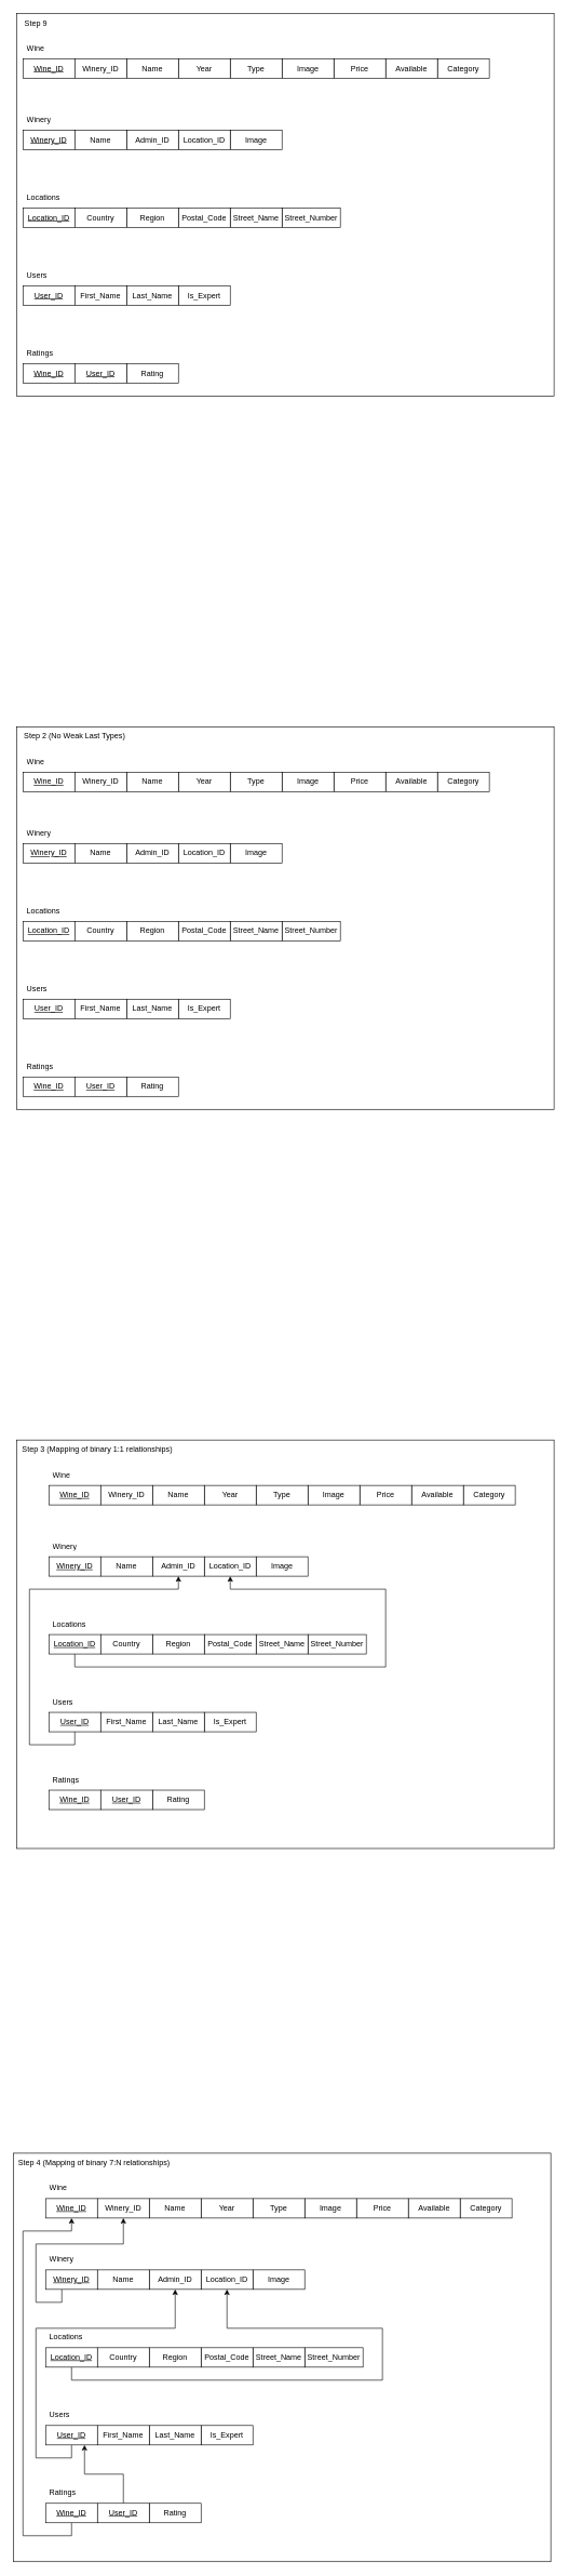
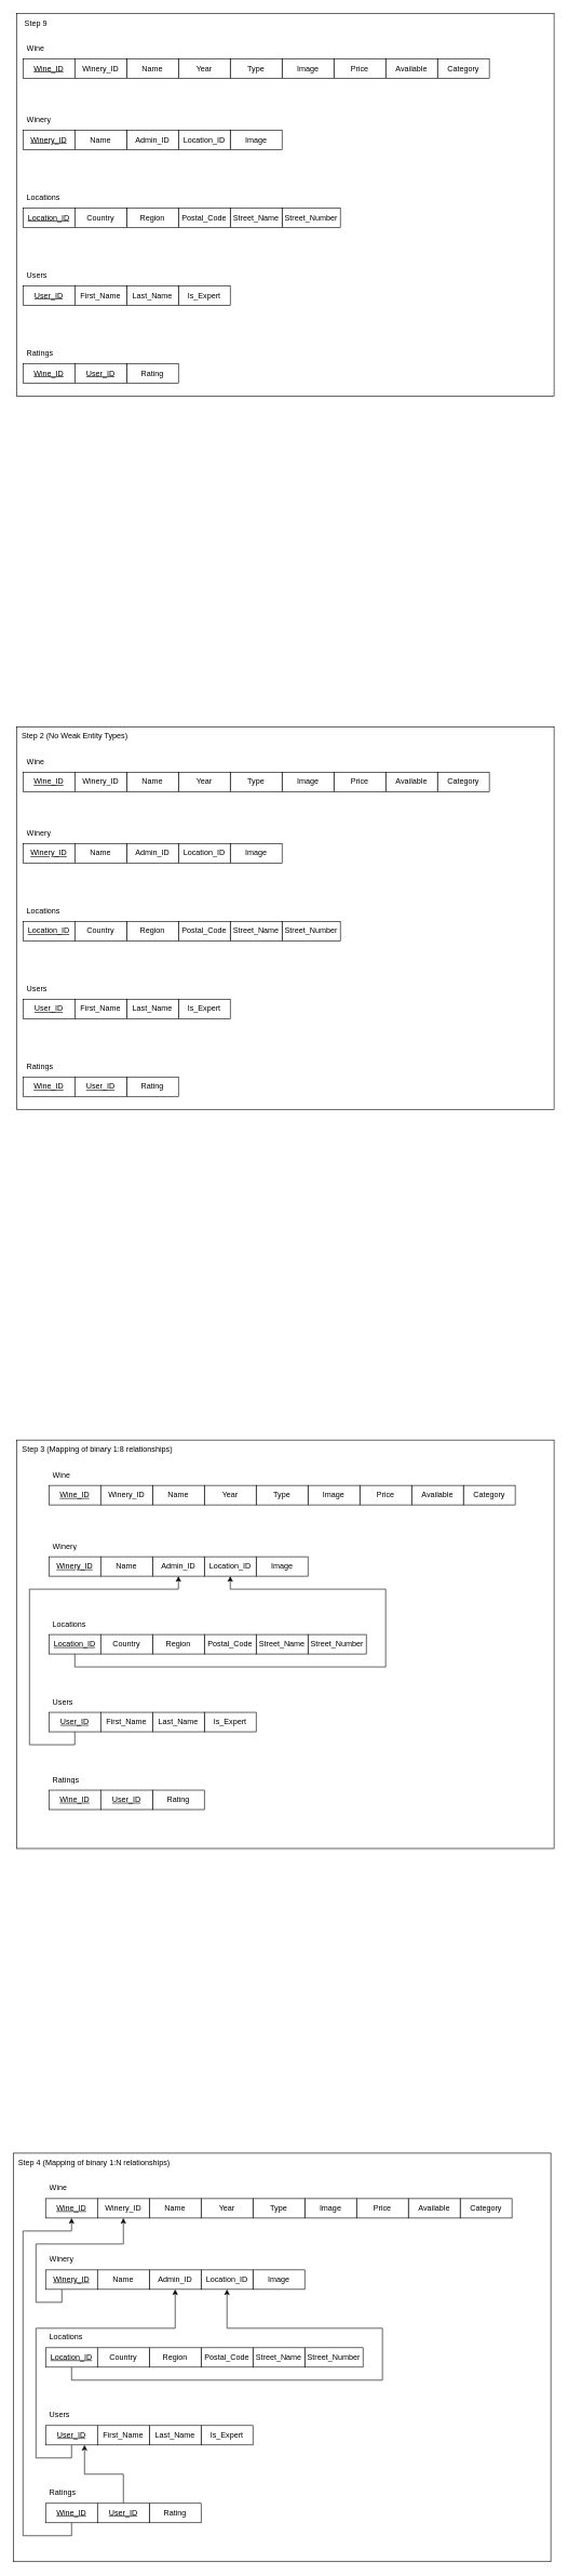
- <mxCell id="37" value="Step 2 (No Weak Last Types)" style="text;html=1;strokeColor=none;fillColor=none;align=center;verticalAlign=middle;whiteSpace=wrap;rounded=0;" vertex="1" parent="1"><mxGeometry x="25" y="1120" width="180" height="30" as="geometry" /></mxCell>
+ <mxCell id="37" value="Step 2 (No Weak Entity Types)" style="text;html=1;strokeColor=none;fillColor=none;align=center;verticalAlign=middle;whiteSpace=wrap;rounded=0;" vertex="1" parent="1"><mxGeometry x="25" y="1120" width="180" height="30" as="geometry" /></mxCell>
- <mxCell id="71" value="Step 3 (Mapping of binary 1:1 relationships)" style="text;html=1;strokeColor=none;fillColor=none;align=center;verticalAlign=middle;whiteSpace=wrap;rounded=0;" vertex="1" parent="1"><mxGeometry x="25" y="2220" width="250" height="30" as="geometry" /></mxCell>
+ <mxCell id="71" value="Step 3 (Mapping of binary 1:8 relationships)" style="text;html=1;strokeColor=none;fillColor=none;align=center;verticalAlign=middle;whiteSpace=wrap;rounded=0;" vertex="1" parent="1"><mxGeometry x="25" y="2220" width="250" height="30" as="geometry" /></mxCell>
- <mxCell id="107" value="Step 4 (Mapping of binary 7:N relationships)" style="text;html=1;strokeColor=none;fillColor=none;align=center;verticalAlign=middle;whiteSpace=wrap;rounded=0;" vertex="1" parent="1"><mxGeometry x="20" y="3320" width="250" height="30" as="geometry" /></mxCell>
+ <mxCell id="107" value="Step 4 (Mapping of binary 1:N relationships)" style="text;html=1;strokeColor=none;fillColor=none;align=center;verticalAlign=middle;whiteSpace=wrap;rounded=0;" vertex="1" parent="1"><mxGeometry x="20" y="3320" width="250" height="30" as="geometry" /></mxCell>
